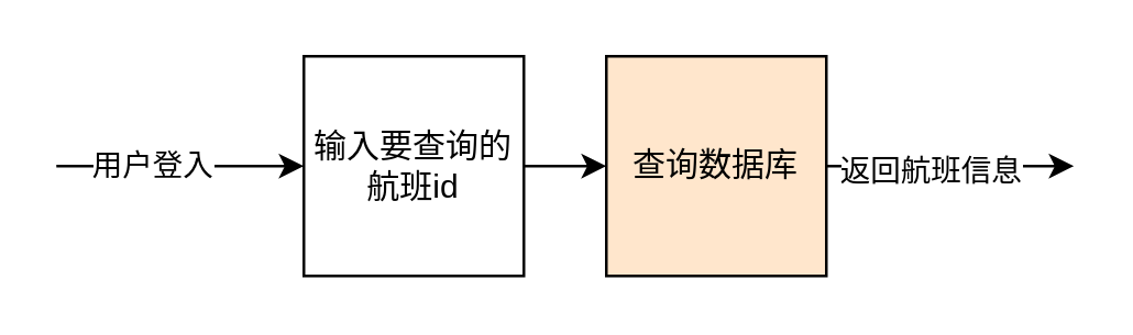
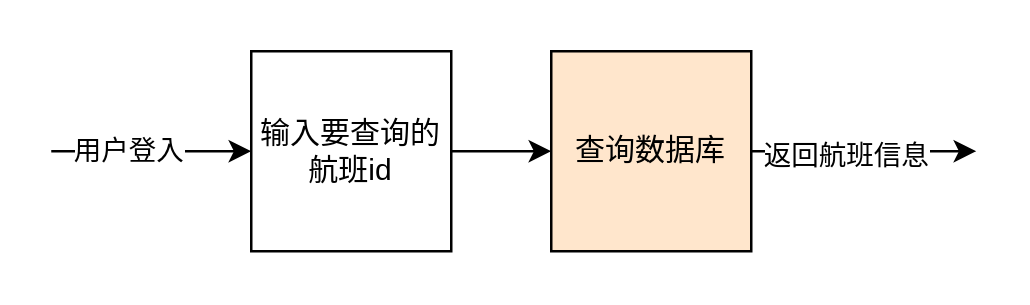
- <mxCell id="5" value="输入要查询的航班id" style="whiteSpace=wrap;html=1;aspect=fixed;" vertex="1" parent="1"><mxGeometry x="110" y="20" width="80" height="80" as="geometry" /></mxCell>
+ <mxCell id="5" value="输入要查询的航班id" style="whiteSpace=wrap;html=1;aspect=fixed;" vertex="1" parent="1"><mxGeometry x="100" y="20" width="80" height="80" as="geometry" /></mxCell>
